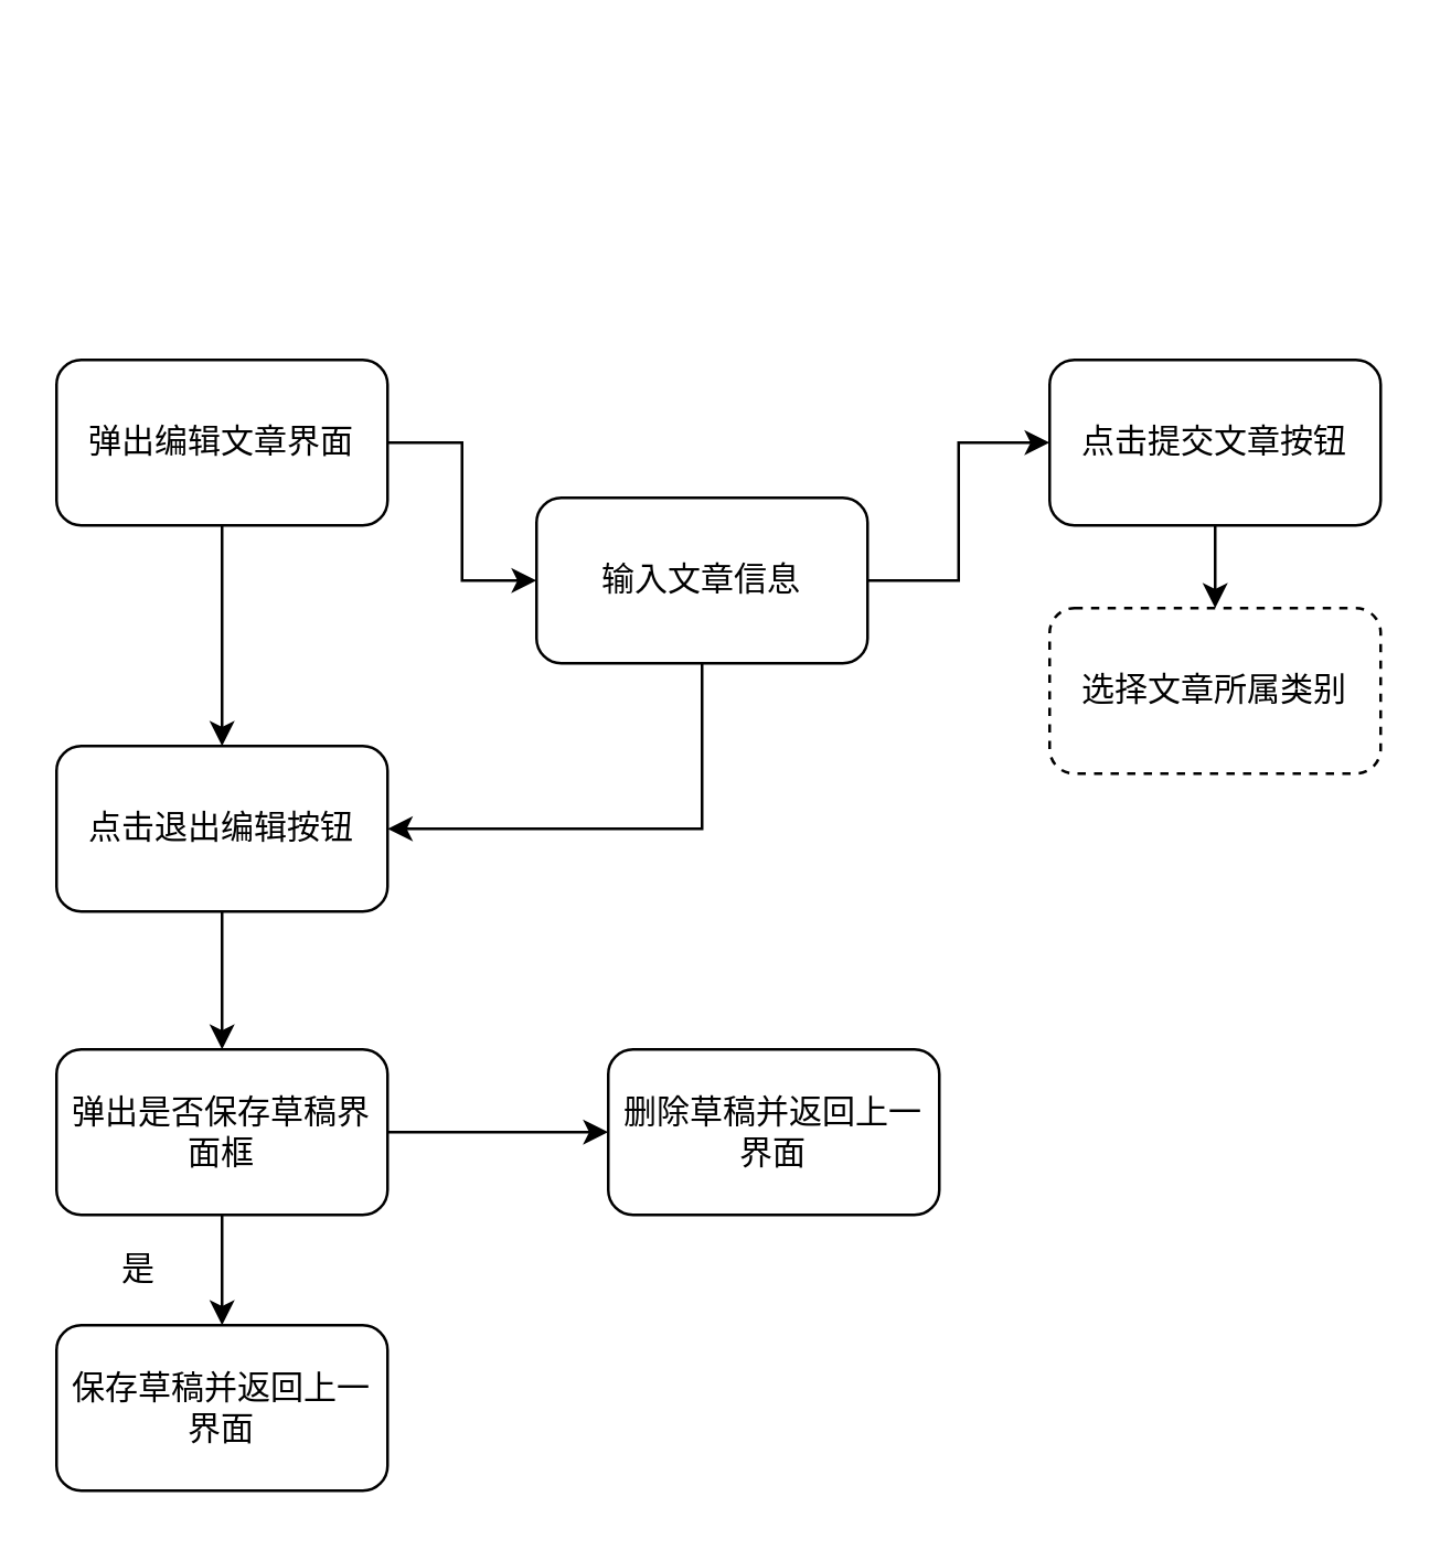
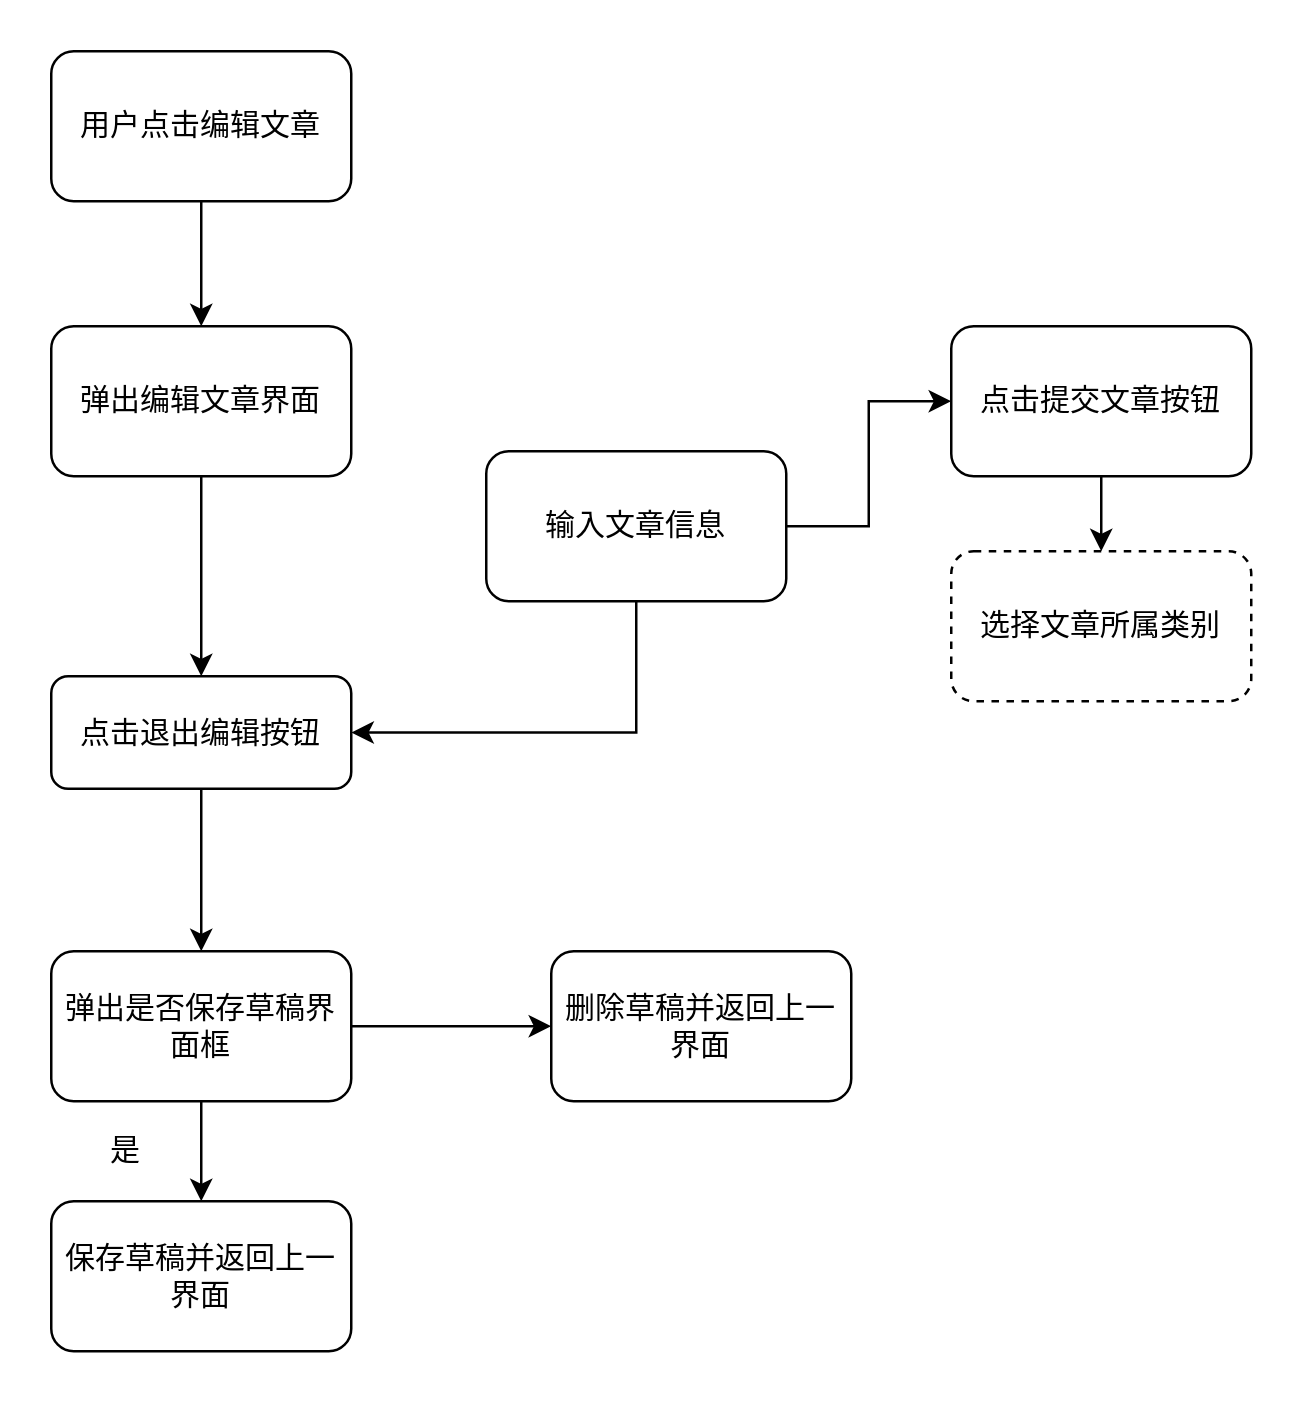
+ <mxCell id="3" value="用户点击编辑文章" style="rounded=1;whiteSpace=wrap;html=1;" vertex="1" parent="1"><mxGeometry x="20" y="20" width="120" height="60" as="geometry" /></mxCell>
+ <mxCell id="2" value="" style="edgeStyle=orthogonalEdgeStyle;rounded=0;orthogonalLoop=1;jettySize=auto;html=1;" edge="1" parent="1" source="3" target="6"><mxGeometry relative="1" as="geometry" /></mxCell>
- <mxCell id="4" value="" style="edgeStyle=orthogonalEdgeStyle;rounded=0;orthogonalLoop=1;jettySize=auto;html=1;" edge="1" parent="1" source="6" target="9"><mxGeometry relative="1" as="geometry" /></mxCell>
- <mxCell id="11" value="点击退出编辑按钮" style="whiteSpace=wrap;html=1;rounded=1;" vertex="1" parent="1"><mxGeometry x="20" y="270" width="120" height="60" as="geometry" /></mxCell>
+ <mxCell id="11" value="点击退出编辑按钮" style="whiteSpace=wrap;html=1;rounded=1;" vertex="1" parent="1"><mxGeometry x="20" y="270" width="120" height="45" as="geometry" /></mxCell>
